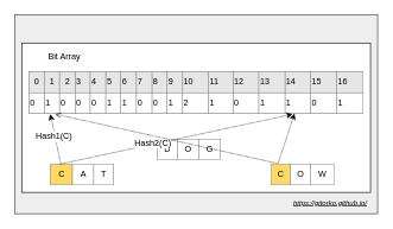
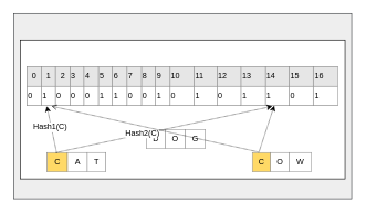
- <mxCell id="5" value="Bit Array" style="text;html=1;strokeColor=none;fillColor=none;align=center;verticalAlign=middle;whiteSpace=wrap;rounded=0;" parent="1" vertex="1"><mxGeometry x="50" y="70" width="80" height="20" as="geometry" /></mxCell>
- <mxCell id="4" value="&lt;table border=&quot;1&quot; width=&quot;100%&quot; style=&quot;width: 100% ; height: 100% ; border-collapse: collapse ; background-color: rgb(230 , 230 , 230)&quot;&gt;&lt;tbody&gt;&lt;tr&gt;&lt;td align=&quot;center&quot;&gt;0&lt;/td&gt;&lt;td align=&quot;center&quot;&gt;1&lt;/td&gt;&lt;td align=&quot;center&quot;&gt;2&lt;/td&gt;&lt;td&gt;3&lt;/td&gt;&lt;td&gt;4&lt;/td&gt;&lt;td&gt;5&lt;/td&gt;&lt;td&gt;6&lt;/td&gt;&lt;td&gt;7&lt;/td&gt;&lt;td&gt;8&lt;/td&gt;&lt;td&gt;9&lt;/td&gt;&lt;td&gt;10&lt;/td&gt;&lt;td&gt;11&lt;/td&gt;&lt;td&gt;12&lt;/td&gt;&lt;td&gt;13&lt;/td&gt;&lt;td&gt;14&lt;/td&gt;&lt;td&gt;15&lt;/td&gt;&lt;td&gt;16&lt;/td&gt;&lt;/tr&gt;&lt;tr&gt;&lt;td style=&quot;background-color: rgb(255 , 255 , 255)&quot;&gt;0&lt;/td&gt;&lt;td style=&quot;background-color: rgb(255 , 255 , 255)&quot;&gt;1&lt;/td&gt;&lt;td style=&quot;background-color: rgb(255 , 255 , 255)&quot;&gt;0&lt;/td&gt;&lt;td style=&quot;background-color: rgb(255 , 255 , 255)&quot;&gt;0&lt;/td&gt;&lt;td style=&quot;background-color: rgb(255 , 255 , 255)&quot;&gt;0&lt;/td&gt;&lt;td style=&quot;background-color: rgb(255 , 255 , 255)&quot;&gt;1&lt;/td&gt;&lt;td style=&quot;background-color: rgb(255 , 255 , 255)&quot;&gt;1&lt;/td&gt;&lt;td style=&quot;background-color: rgb(255 , 255 , 255)&quot;&gt;0&lt;/td&gt;&lt;td style=&quot;background-color: rgb(255 , 255 , 255)&quot;&gt;0&lt;/td&gt;&lt;td style=&quot;background-color: rgb(255 , 255 , 255)&quot;&gt;1&lt;/td&gt;&lt;td style=&quot;background-color: rgb(255 , 255 , 255)&quot;&gt;2&lt;/td&gt;&lt;td style=&quot;background-color: rgb(255 , 255 , 255)&quot;&gt;1&lt;/td&gt;&lt;td style=&quot;background-color: rgb(255 , 255 , 255)&quot;&gt;0&lt;/td&gt;&lt;td style=&quot;background-color: rgb(255 , 255 , 255)&quot;&gt;1&lt;/td&gt;&lt;td style=&quot;background-color: rgb(255 , 255 , 255)&quot;&gt;1&lt;/td&gt;&lt;td style=&quot;background-color: rgb(255 , 255 , 255)&quot;&gt;0&lt;/td&gt;&lt;td style=&quot;background-color: rgb(255 , 255 , 255)&quot;&gt;1&lt;/td&gt;&lt;/tr&gt;&lt;/tbody&gt;&lt;/table&gt;" style="text;html=1;strokeColor=none;fillColor=none;overflow=fill;" parent="1" vertex="1"><mxGeometry x="40" y="100" width="470" height="60" as="geometry" /></mxCell>
+ <mxCell id="4" value="&lt;table border=&quot;1&quot; width=&quot;100%&quot; style=&quot;width: 100% ; height: 100% ; border-collapse: collapse ; background-color: rgb(230 , 230 , 230)&quot;&gt;&lt;tbody&gt;&lt;tr&gt;&lt;td align=&quot;center&quot;&gt;0&lt;/td&gt;&lt;td align=&quot;center&quot;&gt;1&lt;/td&gt;&lt;td align=&quot;center&quot;&gt;2&lt;/td&gt;&lt;td&gt;3&lt;/td&gt;&lt;td&gt;4&lt;/td&gt;&lt;td&gt;5&lt;/td&gt;&lt;td&gt;6&lt;/td&gt;&lt;td&gt;7&lt;/td&gt;&lt;td&gt;8&lt;/td&gt;&lt;td&gt;9&lt;/td&gt;&lt;td&gt;10&lt;/td&gt;&lt;td&gt;11&lt;/td&gt;&lt;td&gt;12&lt;/td&gt;&lt;td&gt;13&lt;/td&gt;&lt;td&gt;14&lt;/td&gt;&lt;td&gt;15&lt;/td&gt;&lt;td&gt;16&lt;/td&gt;&lt;/tr&gt;&lt;tr&gt;&lt;td style=&quot;background-color: rgb(255 , 255 , 255)&quot;&gt;0&lt;/td&gt;&lt;td style=&quot;background-color: rgb(255 , 255 , 255)&quot;&gt;1&lt;/td&gt;&lt;td style=&quot;background-color: rgb(255 , 255 , 255)&quot;&gt;0&lt;/td&gt;&lt;td style=&quot;background-color: rgb(255 , 255 , 255)&quot;&gt;0&lt;/td&gt;&lt;td style=&quot;background-color: rgb(255 , 255 , 255)&quot;&gt;0&lt;/td&gt;&lt;td style=&quot;background-color: rgb(255 , 255 , 255)&quot;&gt;1&lt;/td&gt;&lt;td style=&quot;background-color: rgb(255 , 255 , 255)&quot;&gt;1&lt;/td&gt;&lt;td style=&quot;background-color: rgb(255 , 255 , 255)&quot;&gt;0&lt;/td&gt;&lt;td style=&quot;background-color: rgb(255 , 255 , 255)&quot;&gt;0&lt;/td&gt;&lt;td style=&quot;background-color: rgb(255 , 255 , 255)&quot;&gt;1&lt;/td&gt;&lt;td style=&quot;background-color: rgb(255 , 255 , 255)&quot;&gt;0&lt;/td&gt;&lt;td style=&quot;background-color: rgb(255 , 255 , 255)&quot;&gt;1&lt;/td&gt;&lt;td style=&quot;background-color: rgb(255 , 255 , 255)&quot;&gt;0&lt;/td&gt;&lt;td style=&quot;background-color: rgb(255 , 255 , 255)&quot;&gt;1&lt;/td&gt;&lt;td style=&quot;background-color: rgb(255 , 255 , 255)&quot;&gt;1&lt;/td&gt;&lt;td style=&quot;background-color: rgb(255 , 255 , 255)&quot;&gt;0&lt;/td&gt;&lt;td style=&quot;background-color: rgb(255 , 255 , 255)&quot;&gt;1&lt;/td&gt;&lt;/tr&gt;&lt;/tbody&gt;&lt;/table&gt;" style="text;html=1;strokeColor=none;fillColor=none;overflow=fill;" parent="1" vertex="1"><mxGeometry x="40" y="100" width="470" height="60" as="geometry" /></mxCell>
- <mxCell id="15" value="&lt;i&gt;&lt;u&gt;&lt;font style=&quot;font-size: 10px&quot;&gt;https://gitorko.github.io/&lt;/font&gt;&lt;/u&gt;&lt;/i&gt;" style="text;html=1;" parent="1" vertex="1"><mxGeometry x="410" y="270" width="110" height="30" as="geometry" /></mxCell>
